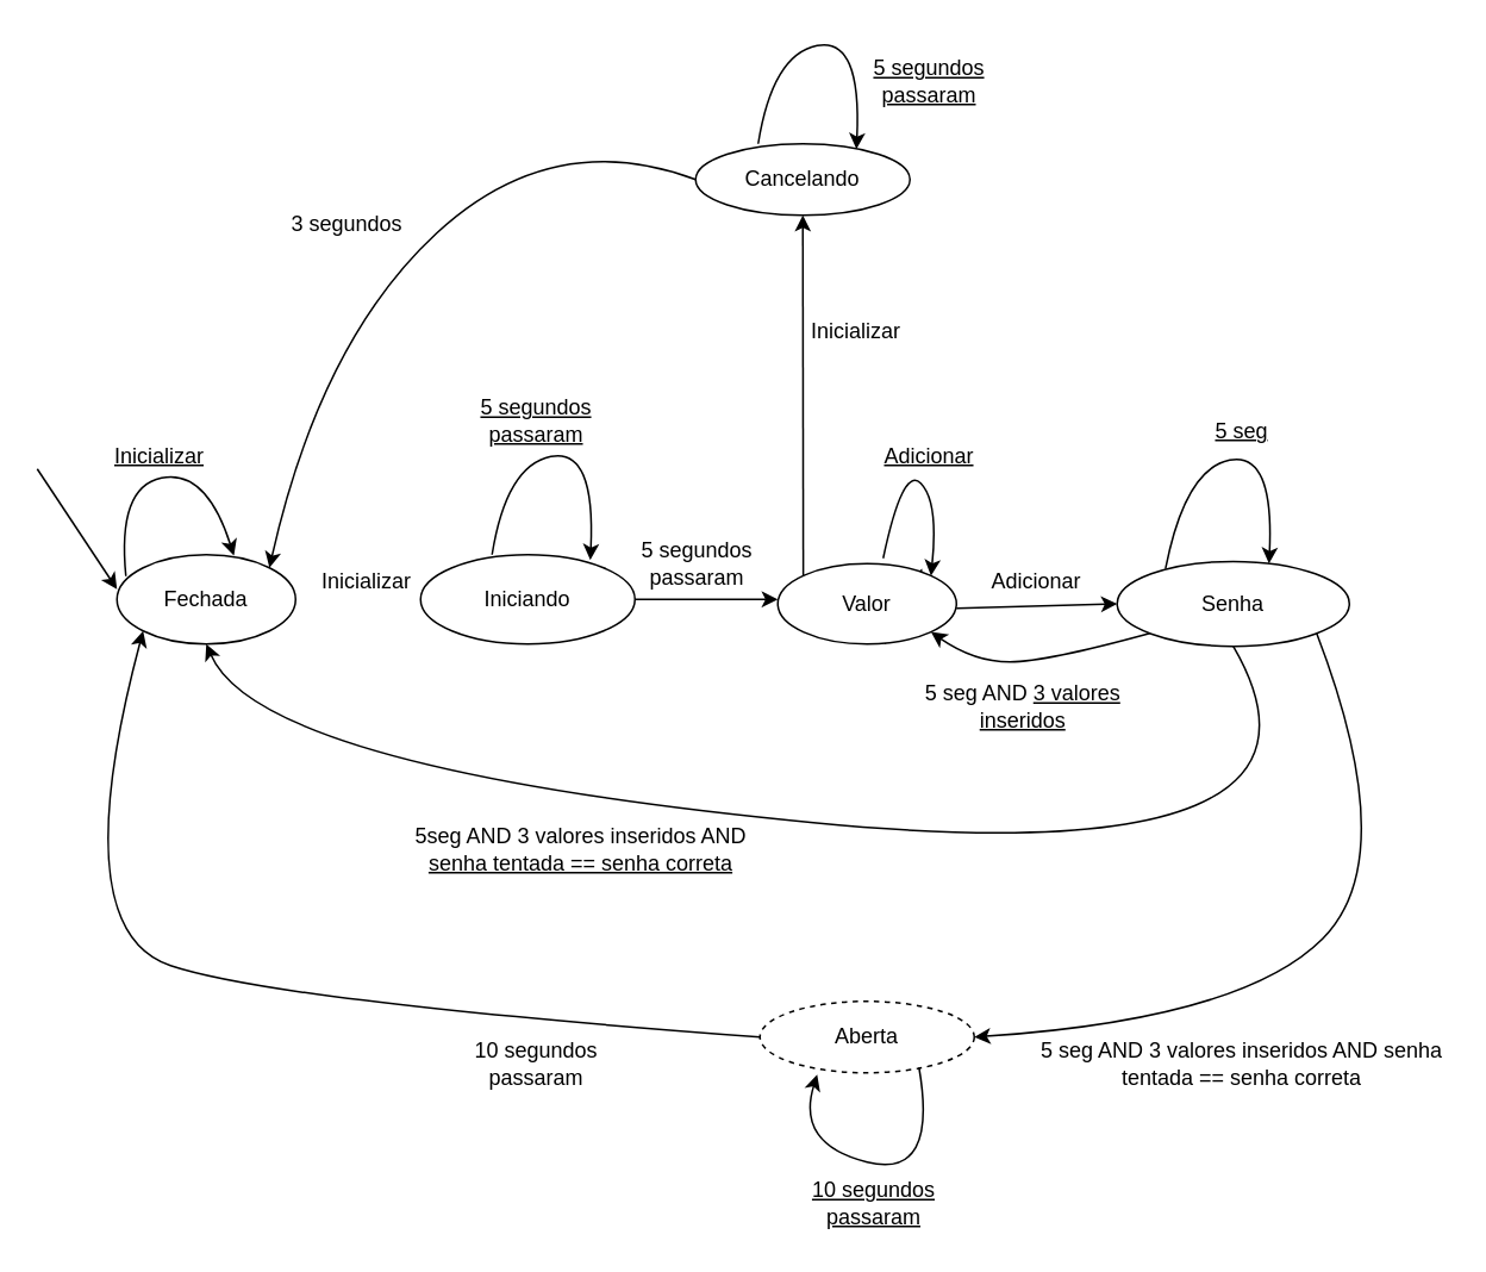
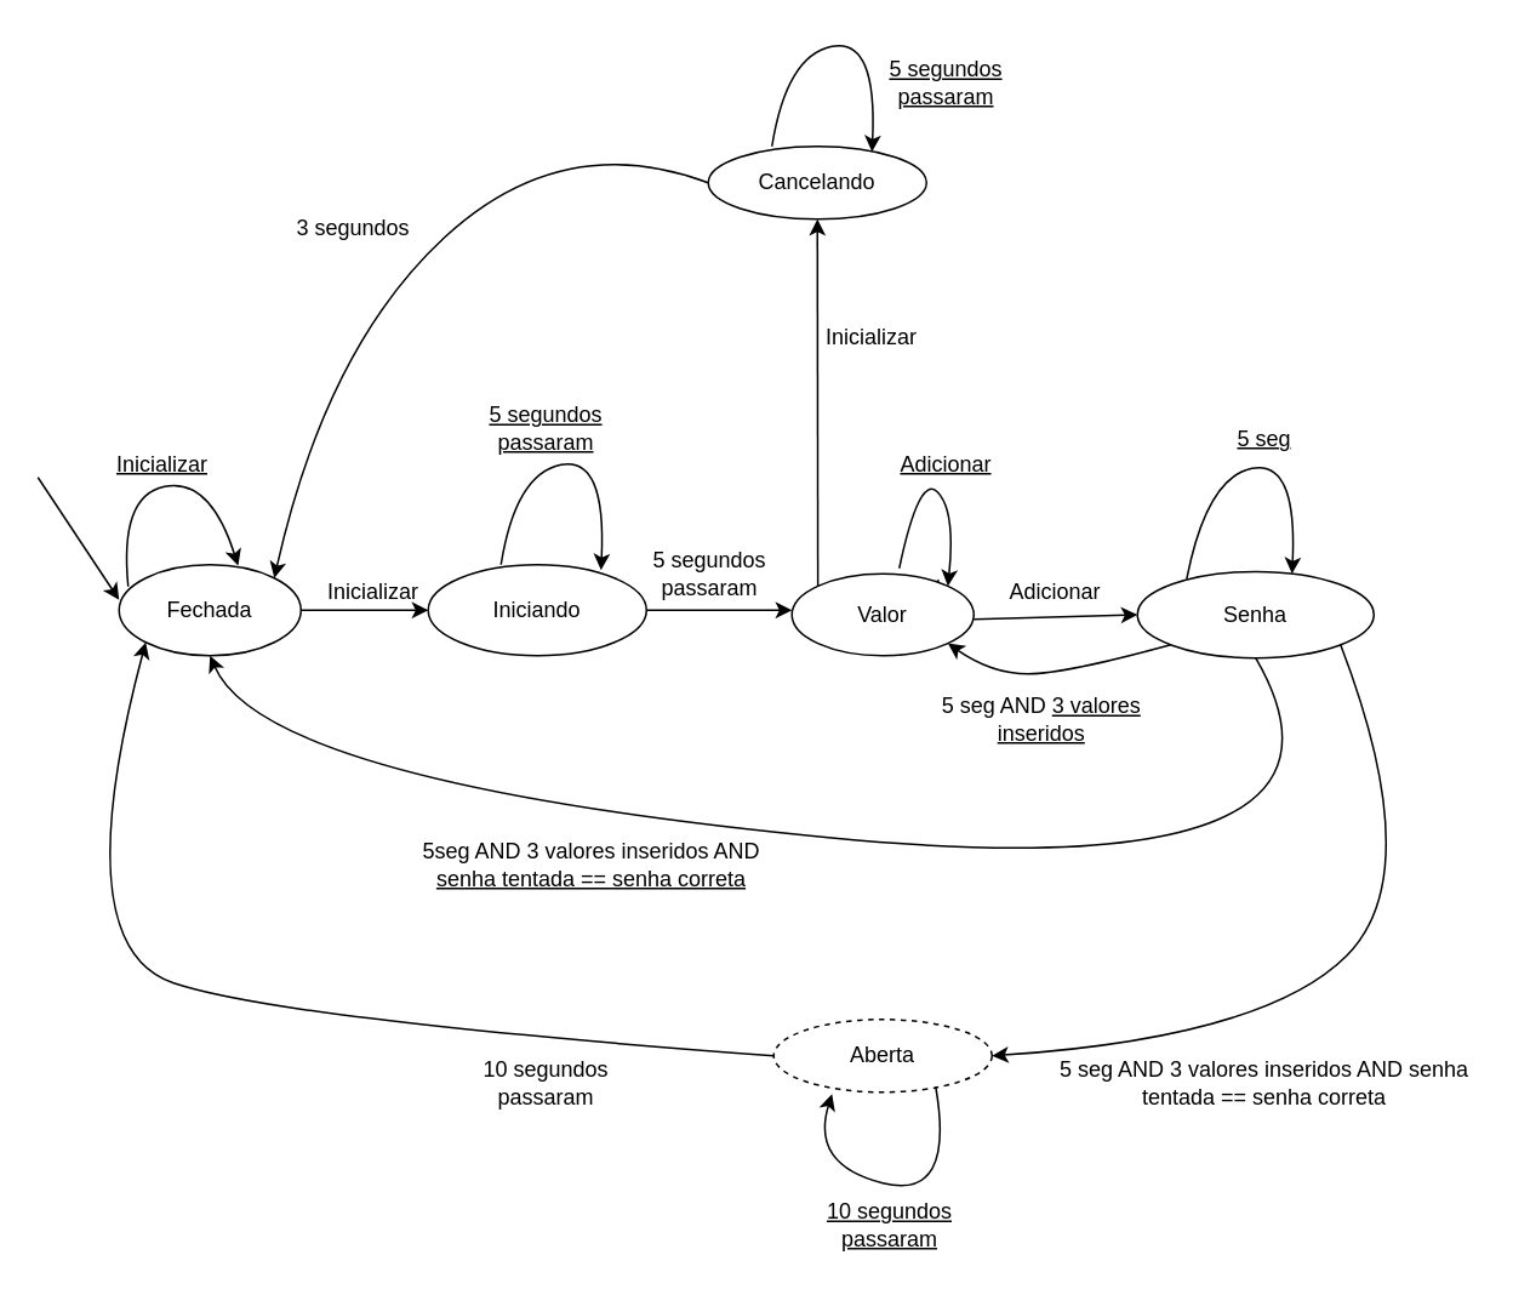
+ <mxCell id="6" value="" style="endArrow=classic;html=1;rounded=0;exitX=1;exitY=0.5;exitDx=0;exitDy=0;entryX=0;entryY=0.5;entryDx=0;entryDy=0;" edge="1" parent="1" source="2" target="8"><mxGeometry width="50" height="50" relative="1" as="geometry"><mxPoint x="385" y="370" as="sourcePoint" /><mxPoint x="235" y="350" as="targetPoint" /></mxGeometry></mxCell>
